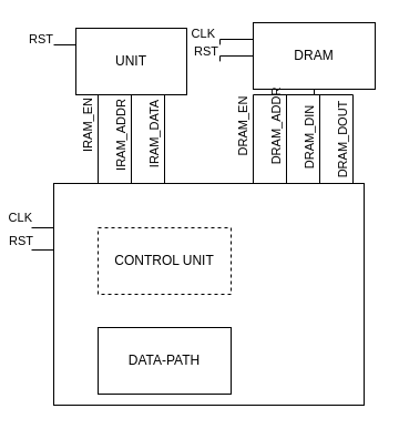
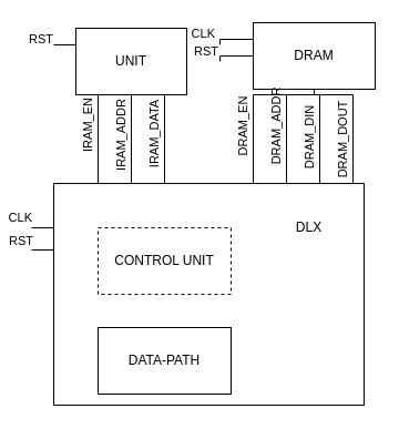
+ <mxCell id="33" value="DLX" style="text;html=1;align=center;verticalAlign=middle;resizable=0;points=[];autosize=1;" vertex="1" parent="1"><mxGeometry x="258" y="195" width="40" height="20" as="geometry" /></mxCell>
